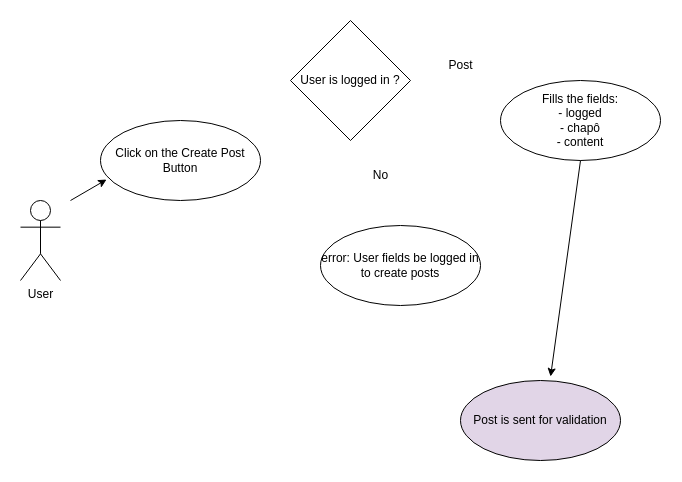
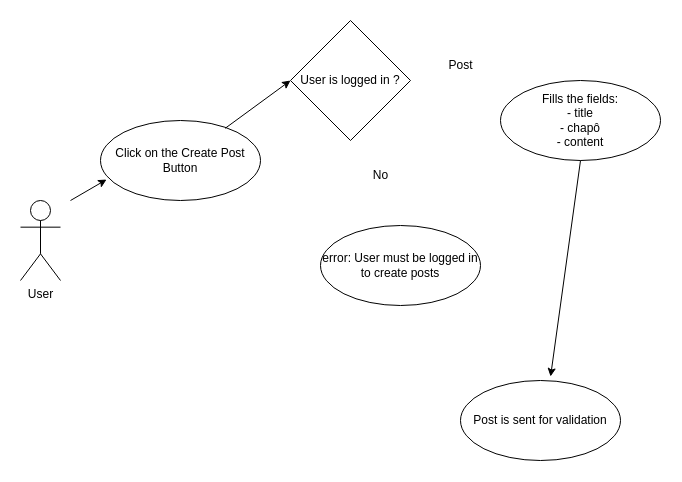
+ <mxCell id="5" value="" style="endArrow=classic;html=1;rounded=0;entryX=0;entryY=0.5;entryDx=0;entryDy=0;exitX=0.779;exitY=0.098;exitDx=0;exitDy=0;exitPerimeter=0;" parent="1" source="3" target="8" edge="1"><mxGeometry width="50" height="50" relative="1" as="geometry"><mxPoint x="390" y="360" as="sourcePoint" /><mxPoint x="283.431" y="108.284" as="targetPoint" /></mxGeometry></mxCell>
- <mxCell id="4" value="Fills the fields:&lt;br&gt;&lt;div&gt;- logged&lt;/div&gt;&lt;div&gt;- chapô&lt;/div&gt;&lt;div&gt;- content&lt;br&gt;&lt;/div&gt;" style="ellipse;whiteSpace=wrap;html=1;" parent="1" vertex="1"><mxGeometry x="500" y="80" width="160" height="80" as="geometry" /></mxCell>
+ <mxCell id="4" value="Fills the fields:&lt;br&gt;&lt;div&gt;- title&lt;/div&gt;&lt;div&gt;- chapô&lt;/div&gt;&lt;div&gt;- content&lt;br&gt;&lt;/div&gt;" style="ellipse;whiteSpace=wrap;html=1;" parent="1" vertex="1"><mxGeometry x="500" y="80" width="160" height="80" as="geometry" /></mxCell>
- <mxCell id="10" value="error: User fields be logged in to create posts" style="ellipse;whiteSpace=wrap;html=1;" parent="1" vertex="1"><mxGeometry x="320" y="225" width="160" height="80" as="geometry" /></mxCell>
+ <mxCell id="10" value="error: User must be logged in to create posts" style="ellipse;whiteSpace=wrap;html=1;" parent="1" vertex="1"><mxGeometry x="320" y="225" width="160" height="80" as="geometry" /></mxCell>
- <mxCell id="7" value="Post is sent for validation" style="ellipse;whiteSpace=wrap;html=1;fillColor=#e1d5e7;" parent="1" vertex="1"><mxGeometry x="460" y="380" width="160" height="80" as="geometry" /></mxCell>
+ <mxCell id="7" value="Post is sent for validation" style="ellipse;whiteSpace=wrap;html=1;" parent="1" vertex="1"><mxGeometry x="460" y="380" width="160" height="80" as="geometry" /></mxCell>
